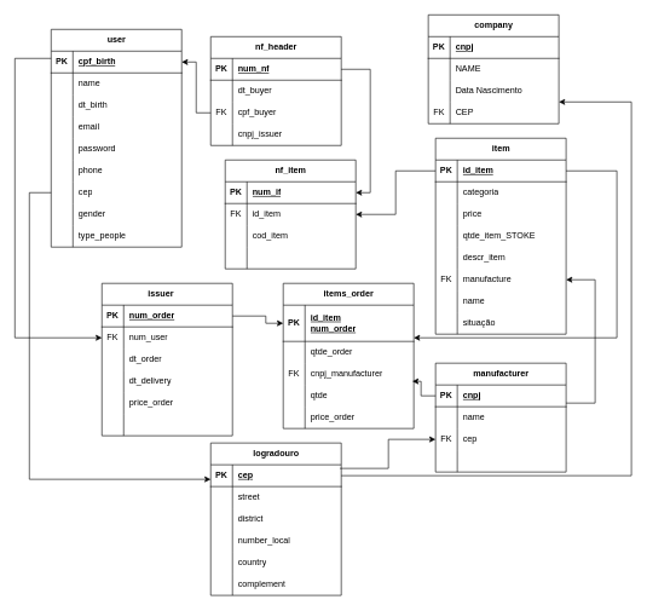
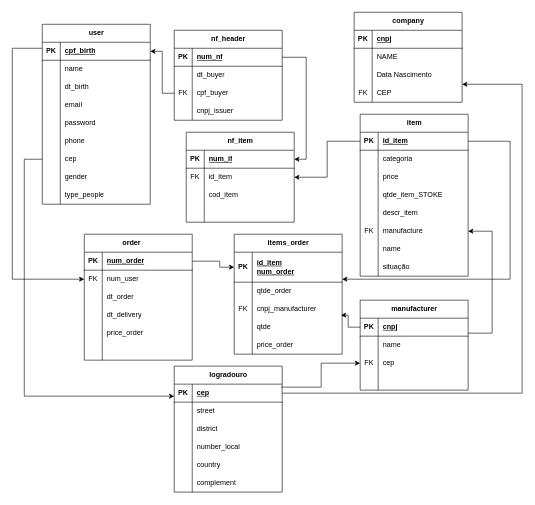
- <mxCell id="87" value="issuer&lt;span style=&quot;white-space: pre;&quot;&gt;&#09;&lt;/span&gt;" style="shape=table;startSize=30;container=1;collapsible=1;childLayout=tableLayout;fixedRows=1;rowLines=0;fontStyle=1;align=center;resizeLast=1;html=1;" parent="1" vertex="1"><mxGeometry x="140" y="390" width="180" height="210" as="geometry" /></mxCell>
+ <mxCell id="87" value="order&lt;span style=&quot;white-space: pre;&quot;&gt;&#09;&lt;/span&gt;" style="shape=table;startSize=30;container=1;collapsible=1;childLayout=tableLayout;fixedRows=1;rowLines=0;fontStyle=1;align=center;resizeLast=1;html=1;" parent="1" vertex="1"><mxGeometry x="140" y="390" width="180" height="210" as="geometry" /></mxCell>
